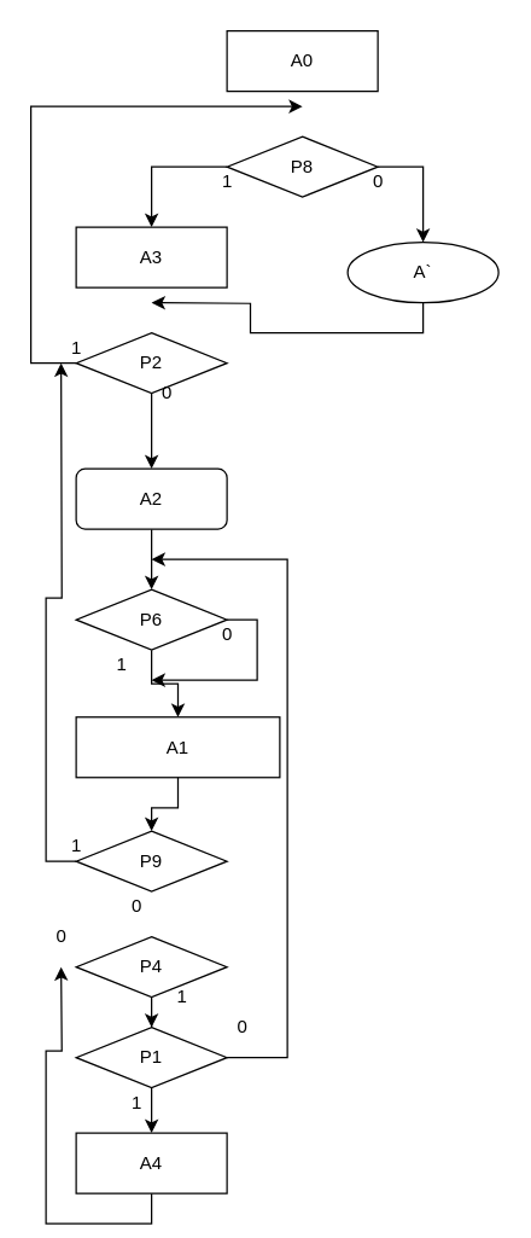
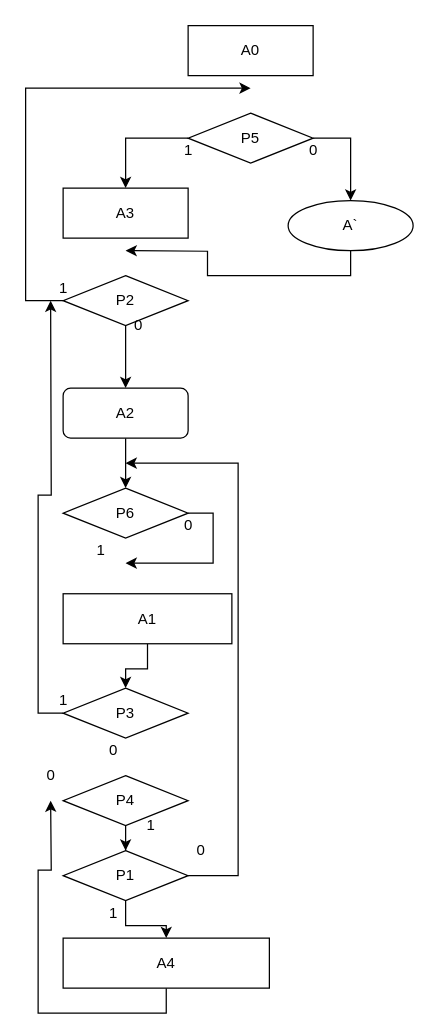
- <mxCell id="5" value="P8" style="rhombus;whiteSpace=wrap;html=1;" parent="1" vertex="1"><mxGeometry x="150" y="90" width="100" height="40" as="geometry" /></mxCell>
+ <mxCell id="5" value="P5" style="rhombus;whiteSpace=wrap;html=1;" parent="1" vertex="1"><mxGeometry x="150" y="90" width="100" height="40" as="geometry" /></mxCell>
- <mxCell id="12" style="edgeStyle=orthogonalEdgeStyle;rounded=0;orthogonalLoop=1;jettySize=auto;html=1;exitX=0.5;exitY=1;exitDx=0;exitDy=0;" parent="1" source="14" target="16" edge="1"><mxGeometry relative="1" as="geometry" /></mxCell>
- <mxCell id="18" value="P9" style="rhombus;whiteSpace=wrap;html=1;" parent="1" vertex="1"><mxGeometry x="50" y="550" width="100" height="40" as="geometry" /></mxCell>
+ <mxCell id="18" value="P3" style="rhombus;whiteSpace=wrap;html=1;" parent="1" vertex="1"><mxGeometry x="50" y="550" width="100" height="40" as="geometry" /></mxCell>
- <mxCell id="25" value="A4" style="rounded=0;whiteSpace=wrap;html=1;" parent="1" vertex="1"><mxGeometry x="50" y="750" width="100" height="40" as="geometry" /></mxCell>
+ <mxCell id="25" value="A4" style="rounded=0;whiteSpace=wrap;html=1;" parent="1" vertex="1"><mxGeometry x="50" y="750" width="165" height="40" as="geometry" /></mxCell>
